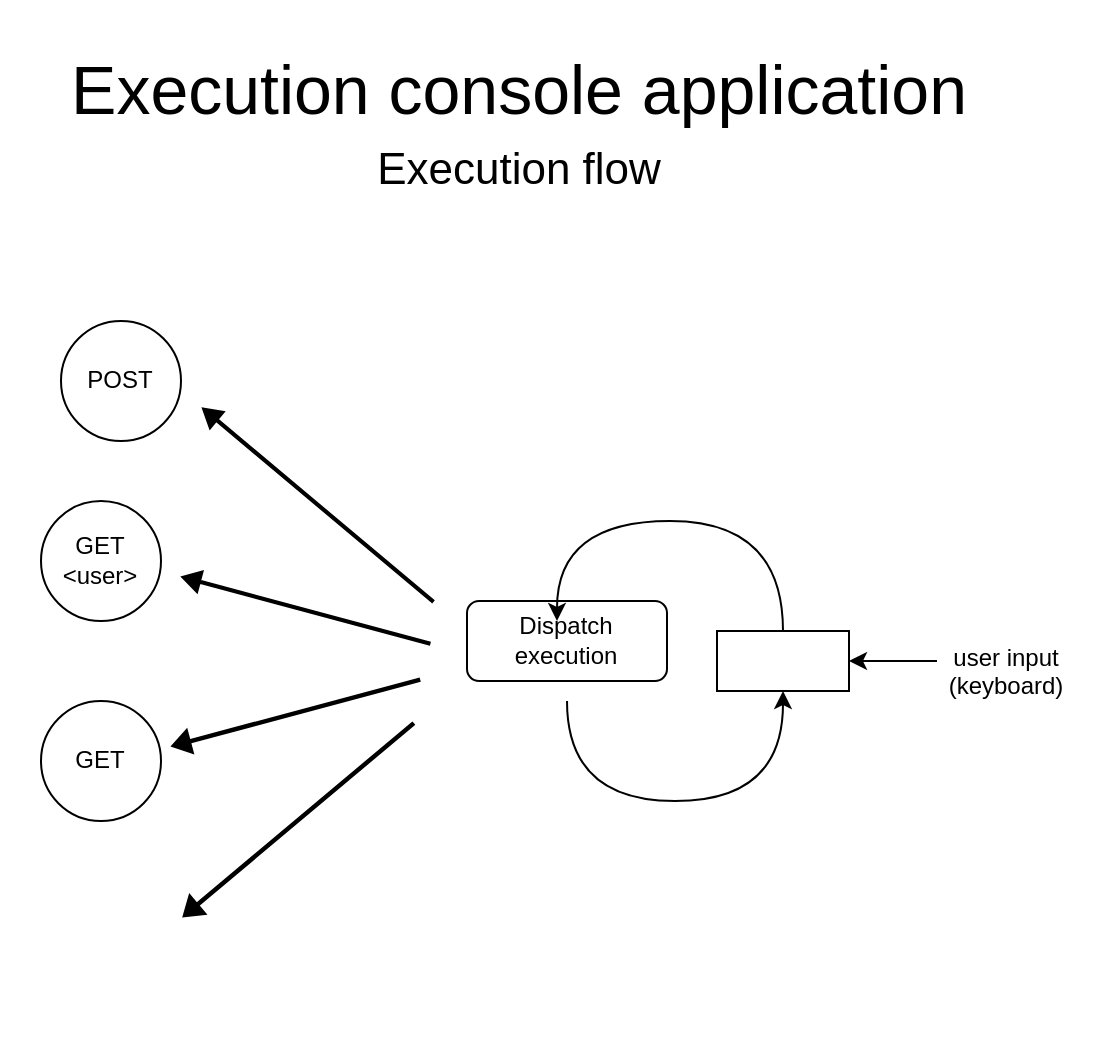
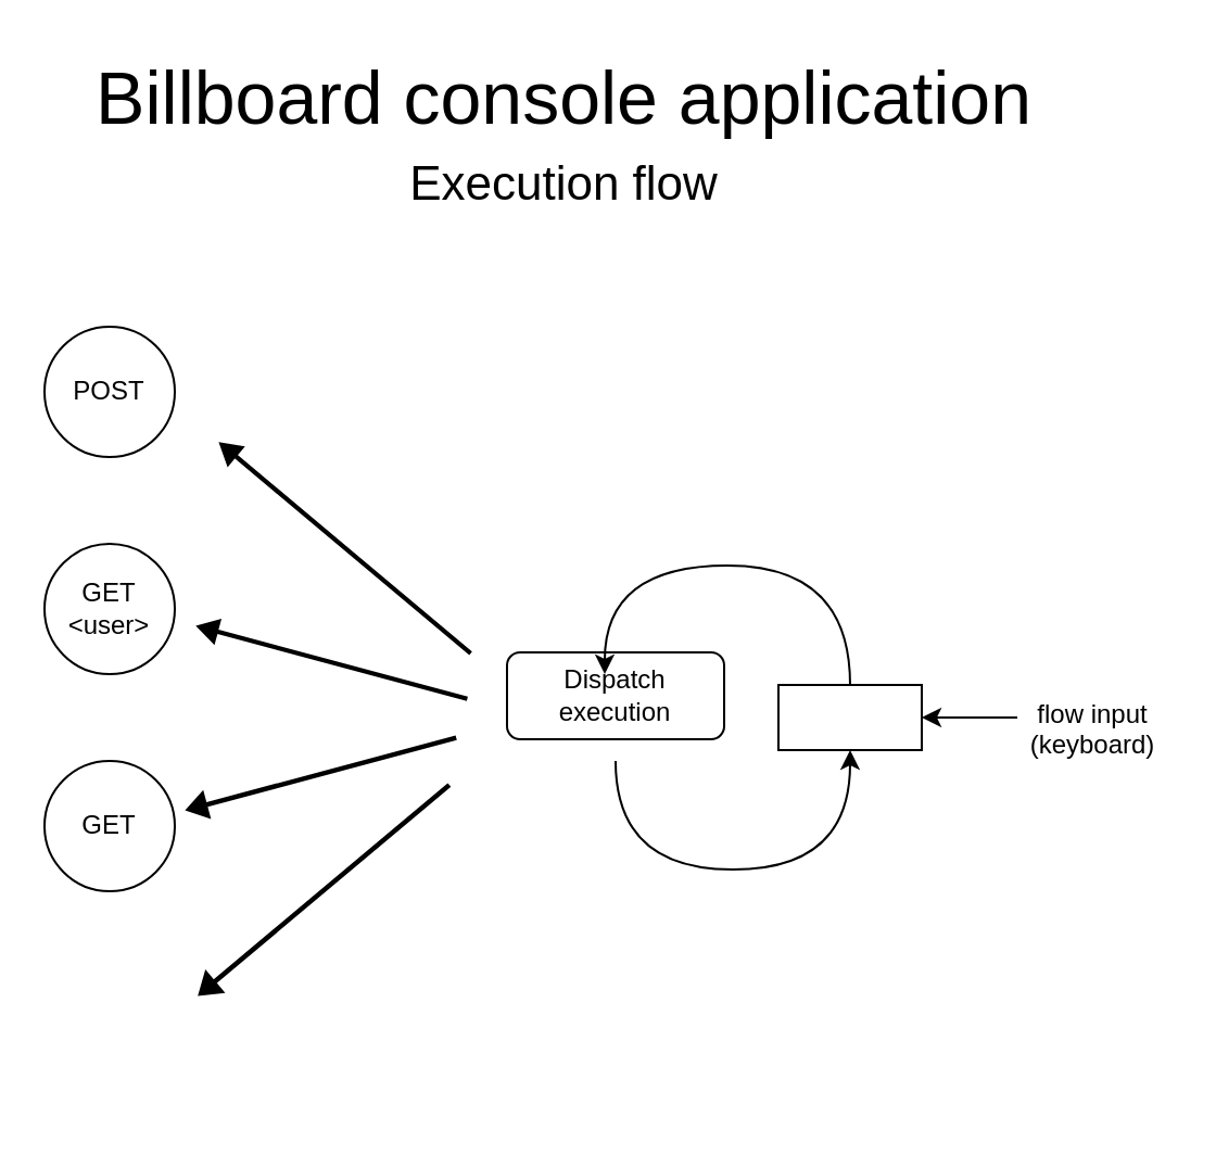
- <mxCell id="2" value="Execution console application" style="text;html=1;align=center;verticalAlign=middle;resizable=0;points=[];autosize=1;strokeColor=none;fillColor=none;fontSize=34;" vertex="1" parent="1"><mxGeometry x="34" y="20" width="450" height="50" as="geometry" /></mxCell>
+ <mxCell id="2" value="Billboard console application" style="text;html=1;align=center;verticalAlign=middle;resizable=0;points=[];autosize=1;strokeColor=none;fillColor=none;fontSize=34;" vertex="1" parent="1"><mxGeometry x="34" y="20" width="450" height="50" as="geometry" /></mxCell>
- <mxCell id="7" value="POST" style="ellipse;whiteSpace=wrap;html=1;aspect=fixed;" vertex="1" parent="3"><mxGeometry x="10" y="10" width="60" height="60" as="geometry" /></mxCell>
+ <mxCell id="7" value="POST" style="ellipse;whiteSpace=wrap;html=1;aspect=fixed;" vertex="1" parent="3"><mxGeometry width="60" height="60" as="geometry" /></mxCell>
- <mxCell id="6" value="user input&#10;(keyboard)" style="text;strokeColor=none;fillColor=none;align=center;verticalAlign=top;spacingLeft=4;spacingRight=4;overflow=hidden;points=[[0,0.5],[1,0.5]];portConstraint=eastwest;rotatable=0;" vertex="1" parent="3"><mxGeometry x="448" y="165" width="70" height="30" as="geometry" /></mxCell>
+ <mxCell id="6" value="flow input&#10;(keyboard)" style="text;strokeColor=none;fillColor=none;align=center;verticalAlign=top;spacingLeft=4;spacingRight=4;overflow=hidden;points=[[0,0.5],[1,0.5]];portConstraint=eastwest;rotatable=0;" vertex="1" parent="3"><mxGeometry x="448" y="165" width="70" height="30" as="geometry" /></mxCell>
